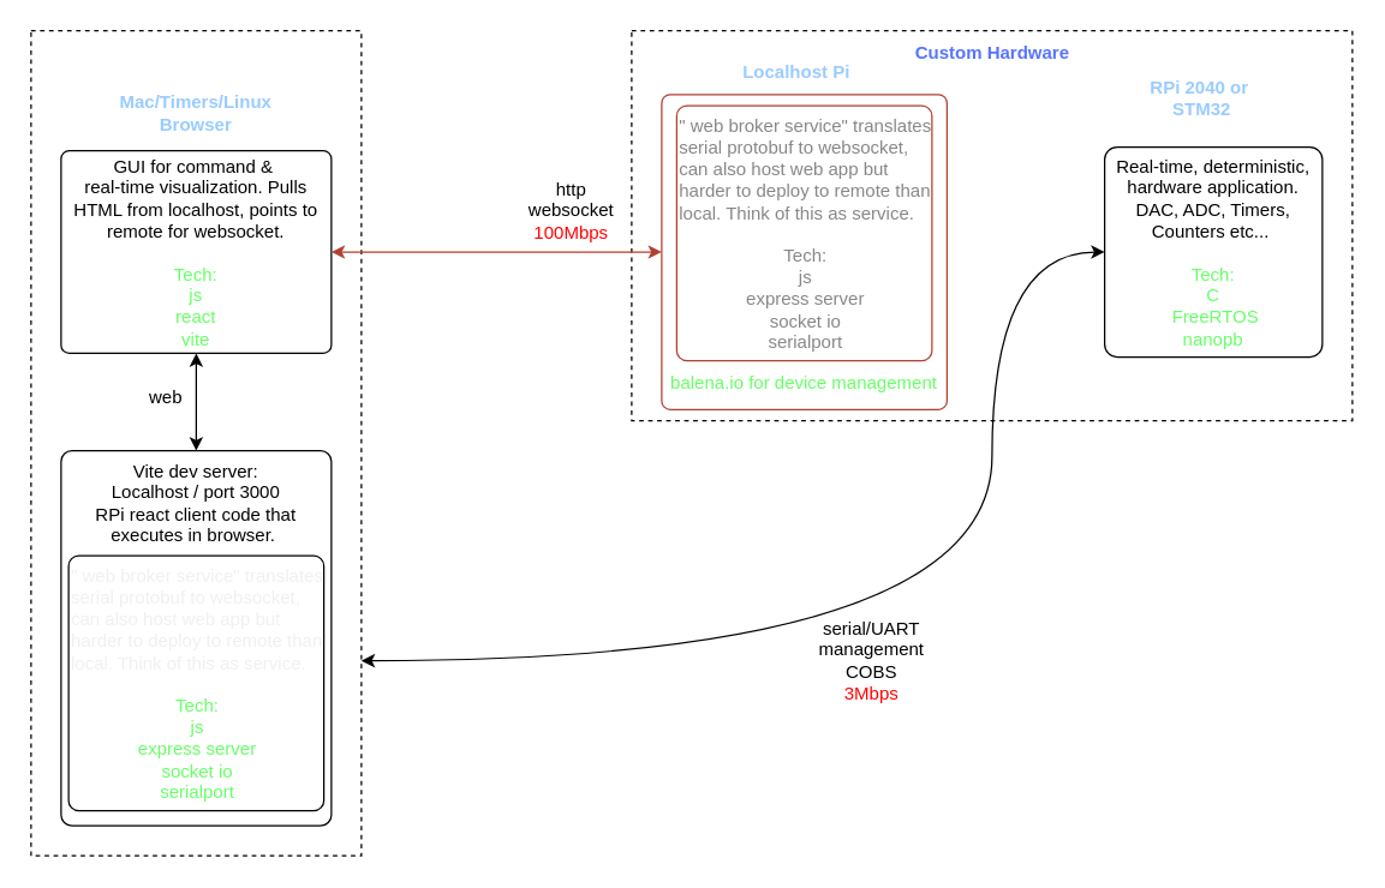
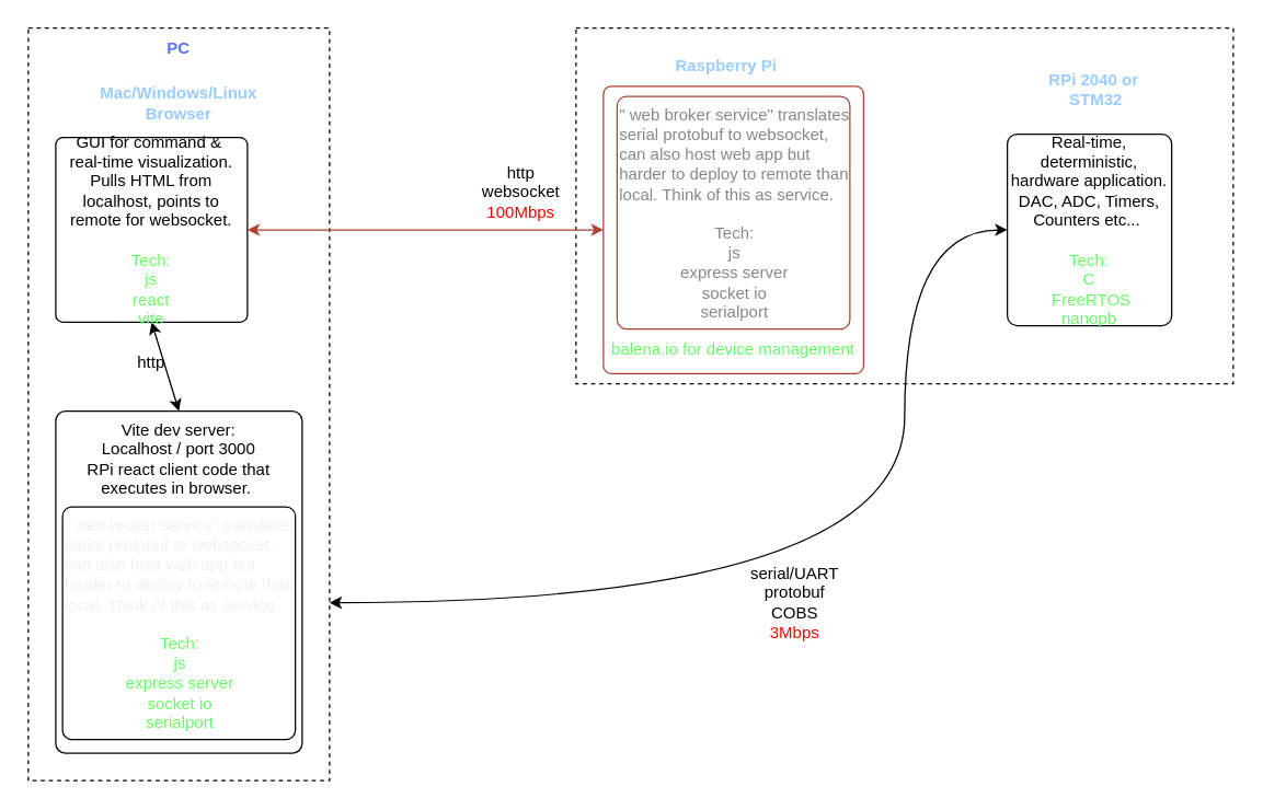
+ <mxCell id="17" value="PC" style="text;html=1;strokeColor=none;fillColor=none;align=center;verticalAlign=middle;whiteSpace=wrap;rounded=0;fontStyle=1;fontColor=#5773FF;" parent="1" vertex="1"><mxGeometry x="115" y="20" width="30" height="30" as="geometry" /></mxCell>
- <mxCell id="18" value="Custom Hardware" style="text;html=1;strokeColor=none;fillColor=none;align=center;verticalAlign=middle;whiteSpace=wrap;rounded=0;fontStyle=1;fontColor=#5773FF;" parent="1" vertex="1"><mxGeometry x="592.5" y="20" width="135" height="30" as="geometry" /></mxCell>
- <mxCell id="15" value="Localhost Pi" style="text;html=1;strokeColor=none;fillColor=none;align=center;verticalAlign=middle;whiteSpace=wrap;rounded=0;fontStyle=1;fontColor=#99CCFF;" parent="1" vertex="1"><mxGeometry x="475" y="32.5" width="110" height="30" as="geometry" /></mxCell>
+ <mxCell id="15" value="Raspberry Pi" style="text;html=1;strokeColor=none;fillColor=none;align=center;verticalAlign=middle;whiteSpace=wrap;rounded=0;fontStyle=1;fontColor=#99CCFF;" parent="1" vertex="1"><mxGeometry x="475" y="32.5" width="110" height="30" as="geometry" /></mxCell>
- <mxCell id="14" value="Mac/Timers/Linux&lt;div&gt;Browser&lt;/div&gt;" style="text;html=1;strokeColor=none;fillColor=none;align=center;verticalAlign=middle;whiteSpace=wrap;rounded=0;fontStyle=1;fontColor=#99CCFF;" parent="1" vertex="1"><mxGeometry x="75" y="60" width="110" height="30" as="geometry" /></mxCell>
+ <mxCell id="14" value="Mac/Windows/Linux&lt;div&gt;Browser&lt;/div&gt;" style="text;html=1;strokeColor=none;fillColor=none;align=center;verticalAlign=middle;whiteSpace=wrap;rounded=0;fontStyle=1;fontColor=#99CCFF;" parent="1" vertex="1"><mxGeometry x="75" y="60" width="110" height="30" as="geometry" /></mxCell>
- <mxCell id="6" value="&lt;div&gt;GUI for command &amp;amp;&amp;nbsp;&lt;/div&gt;&lt;div&gt;real-time visualization. Pulls HTML from localhost, points to remote for websocket.&lt;/div&gt;&lt;div&gt;&lt;font color=&quot;#66ff66&quot;&gt;&lt;br&gt;&lt;/font&gt;&lt;/div&gt;&lt;div&gt;&lt;font color=&quot;#66ff66&quot;&gt;Tech:&lt;/font&gt;&lt;/div&gt;&lt;div&gt;&lt;font color=&quot;#66ff66&quot;&gt;js&lt;/font&gt;&lt;/div&gt;&lt;div&gt;&lt;font color=&quot;#66ff66&quot;&gt;react&lt;/font&gt;&lt;/div&gt;&lt;div&gt;&lt;font color=&quot;#66ff66&quot;&gt;vite&lt;/font&gt;&lt;/div&gt;" style="rounded=1;whiteSpace=wrap;html=1;arcSize=4;" parent="1" vertex="1"><mxGeometry x="40" y="100" width="180" height="135" as="geometry" /></mxCell>
+ <mxCell id="6" value="&lt;div&gt;GUI for command &amp;amp;&amp;nbsp;&lt;/div&gt;&lt;div&gt;real-time visualization. Pulls HTML from localhost, points to remote for websocket.&lt;/div&gt;&lt;div&gt;&lt;font color=&quot;#66ff66&quot;&gt;&lt;br&gt;&lt;/font&gt;&lt;/div&gt;&lt;div&gt;&lt;font color=&quot;#66ff66&quot;&gt;Tech:&lt;/font&gt;&lt;/div&gt;&lt;div&gt;&lt;font color=&quot;#66ff66&quot;&gt;js&lt;/font&gt;&lt;/div&gt;&lt;div&gt;&lt;font color=&quot;#66ff66&quot;&gt;react&lt;/font&gt;&lt;/div&gt;&lt;div&gt;&lt;font color=&quot;#66ff66&quot;&gt;vite&lt;/font&gt;&lt;/div&gt;" style="rounded=1;whiteSpace=wrap;html=1;arcSize=4;" parent="1" vertex="1"><mxGeometry x="40" y="100" width="140" height="135" as="geometry" /></mxCell>
- <mxCell id="10" value="Real-time, deterministic, hardware application. DAC, ADC, Timers, Counters etc...&amp;nbsp;&lt;div&gt;&lt;div&gt;&lt;font color=&quot;#66ff66&quot;&gt;&lt;br&gt;&lt;/font&gt;&lt;/div&gt;&lt;div&gt;&lt;font color=&quot;#66ff66&quot;&gt;Tech:&lt;/font&gt;&lt;/div&gt;&lt;div&gt;&lt;font color=&quot;#66ff66&quot;&gt;C&lt;br&gt;&lt;/font&gt;&lt;div&gt;&lt;font color=&quot;#66ff66&quot;&gt;&amp;nbsp;FreeRTOS&lt;/font&gt;&lt;/div&gt;&lt;div&gt;&lt;font color=&quot;#66ff66&quot;&gt;nanopb&lt;/font&gt;&lt;/div&gt;&lt;/div&gt;&lt;/div&gt;" style="rounded=1;whiteSpace=wrap;html=1;arcSize=6;" parent="1" vertex="1"><mxGeometry x="735" y="97.5" width="145" height="140" as="geometry" /></mxCell>
+ <mxCell id="10" value="Real-time, deterministic, hardware application. DAC, ADC, Timers, Counters etc...&amp;nbsp;&lt;div&gt;&lt;div&gt;&lt;font color=&quot;#66ff66&quot;&gt;&lt;br&gt;&lt;/font&gt;&lt;/div&gt;&lt;div&gt;&lt;font color=&quot;#66ff66&quot;&gt;Tech:&lt;/font&gt;&lt;/div&gt;&lt;div&gt;&lt;font color=&quot;#66ff66&quot;&gt;C&lt;br&gt;&lt;/font&gt;&lt;div&gt;&lt;font color=&quot;#66ff66&quot;&gt;&amp;nbsp;FreeRTOS&lt;/font&gt;&lt;/div&gt;&lt;div&gt;&lt;font color=&quot;#66ff66&quot;&gt;nanopb&lt;/font&gt;&lt;/div&gt;&lt;/div&gt;&lt;/div&gt;" style="rounded=1;whiteSpace=wrap;html=1;arcSize=6;" parent="1" vertex="1"><mxGeometry x="735" y="97.5" width="120" height="140" as="geometry" /></mxCell>
- <mxCell id="11" value="web" style="text;html=1;strokeColor=none;fillColor=none;align=center;verticalAlign=middle;whiteSpace=wrap;rounded=0;" parent="1" vertex="1"><mxGeometry x="80" y="250" width="60" height="30" as="geometry" /></mxCell>
+ <mxCell id="11" value="http" style="text;html=1;strokeColor=none;fillColor=none;align=center;verticalAlign=middle;whiteSpace=wrap;rounded=0;" parent="1" vertex="1"><mxGeometry x="80" y="250" width="60" height="30" as="geometry" /></mxCell>
- <mxCell id="12" value="serial/UART&lt;br&gt;management&lt;br&gt;COBS&lt;div&gt;&lt;font color=&quot;#ff0000&quot;&gt;3Mbps&lt;/font&gt;&lt;/div&gt;" style="text;html=1;strokeColor=none;fillColor=none;align=center;verticalAlign=middle;whiteSpace=wrap;rounded=0;" parent="1" vertex="1"><mxGeometry x="550" y="400" width="60" height="80" as="geometry" /></mxCell>
+ <mxCell id="12" value="serial/UART&lt;br&gt;protobuf&lt;br&gt;COBS&lt;div&gt;&lt;font color=&quot;#ff0000&quot;&gt;3Mbps&lt;/font&gt;&lt;/div&gt;" style="text;html=1;strokeColor=none;fillColor=none;align=center;verticalAlign=middle;whiteSpace=wrap;rounded=0;" parent="1" vertex="1"><mxGeometry x="550" y="400" width="60" height="80" as="geometry" /></mxCell>
